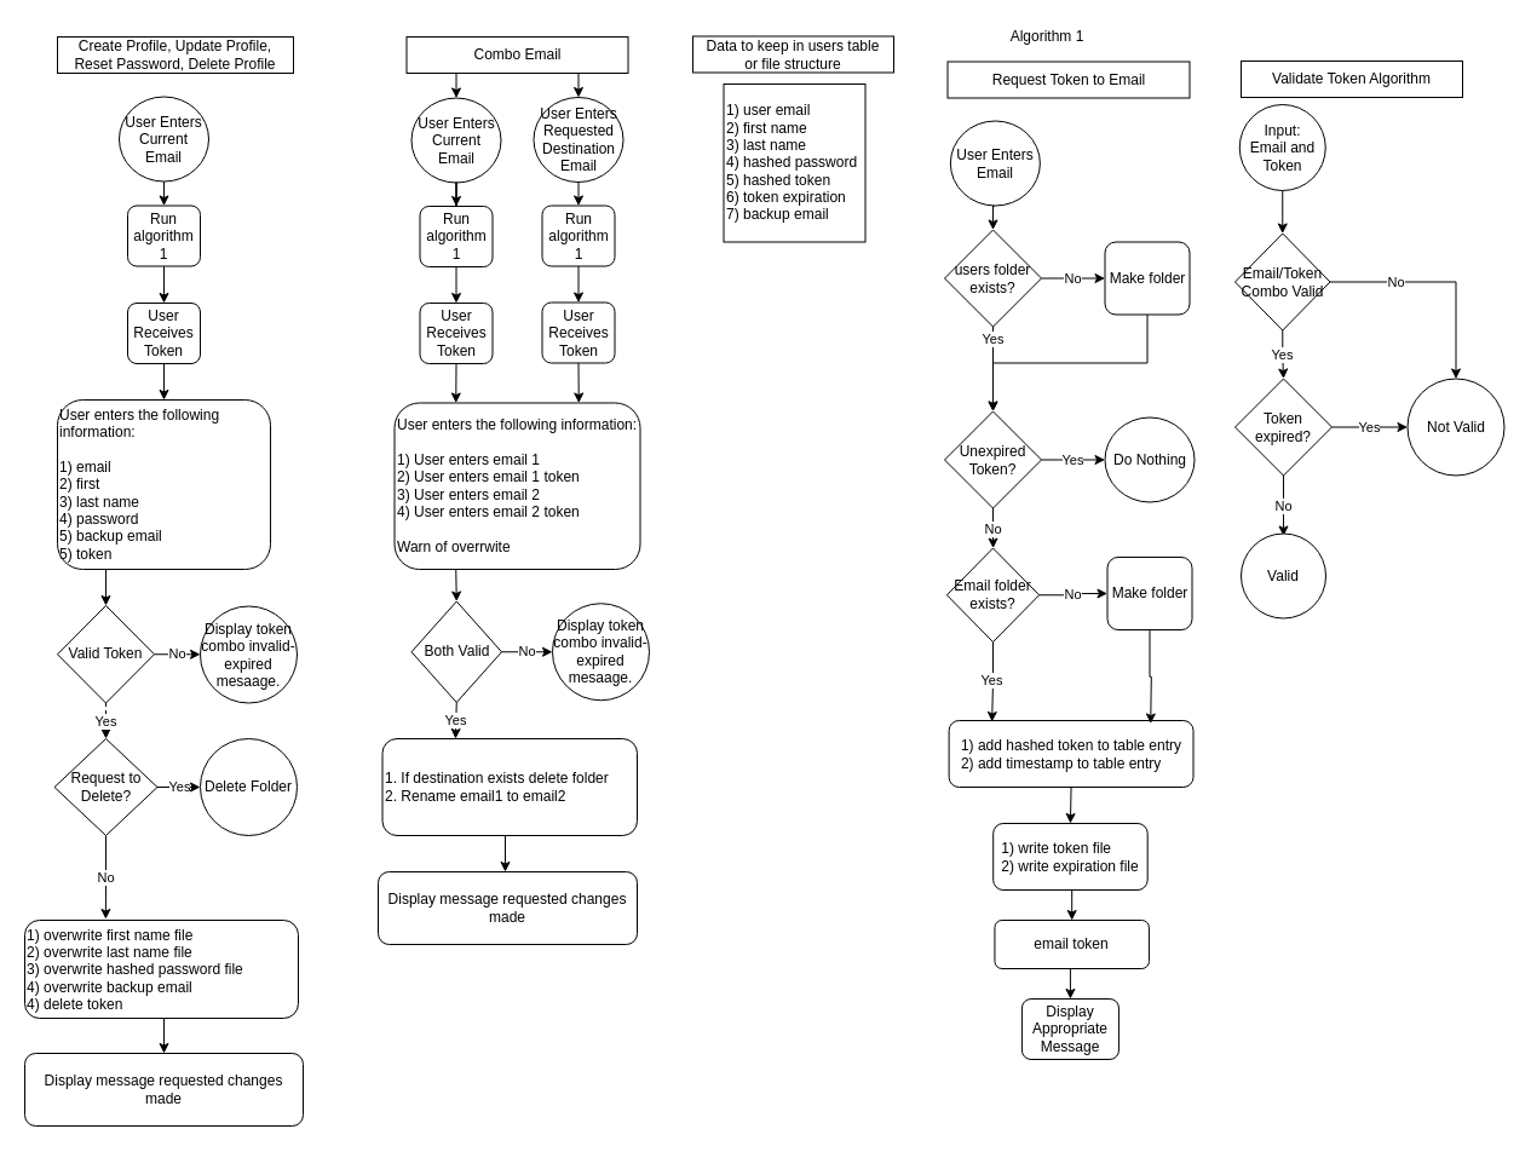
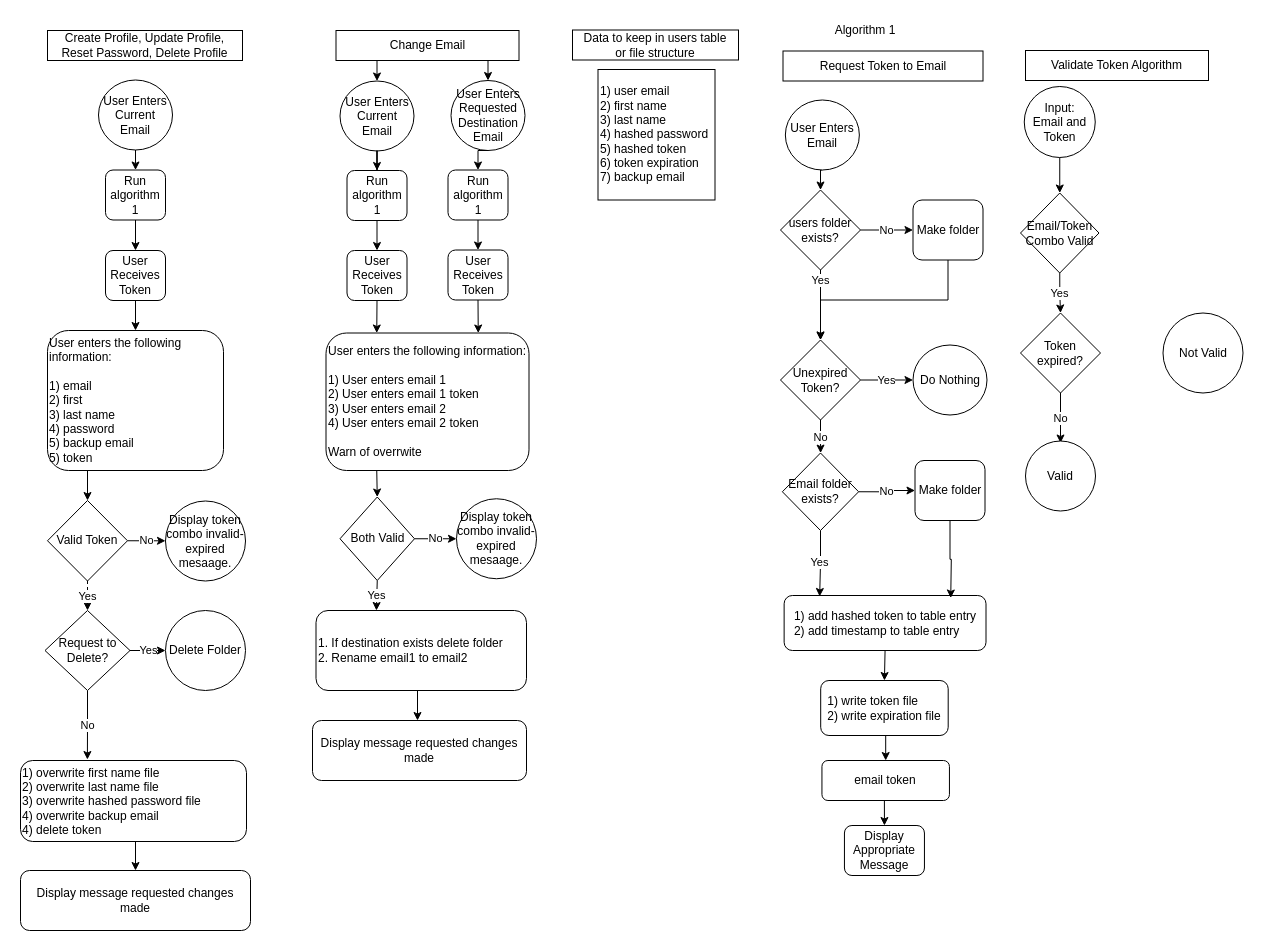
- <mxCell id="56" value="Combo Email" style="rounded=0;whiteSpace=wrap;html=1;" vertex="1" parent="1"><mxGeometry x="335.5" y="30" width="183" height="30" as="geometry" /></mxCell>
+ <mxCell id="56" value="Change Email" style="rounded=0;whiteSpace=wrap;html=1;" vertex="1" parent="1"><mxGeometry x="335.5" y="30" width="183" height="30" as="geometry" /></mxCell>
- <mxCell id="59" value="User Enters Requested Destination Email" style="ellipse;whiteSpace=wrap;html=1;" vertex="1" parent="1"><mxGeometry x="440.5" y="80" width="74" height="70" as="geometry" /></mxCell>
+ <mxCell id="59" value="User Enters Requested Destination Email" style="ellipse;whiteSpace=wrap;html=1;" vertex="1" parent="1"><mxGeometry x="450.5" y="80" width="74" height="70" as="geometry" /></mxCell>
- <mxCell id="14" value="No" style="edgeStyle=orthogonalEdgeStyle;rounded=0;orthogonalLoop=1;jettySize=auto;html=1;exitX=1;exitY=0.5;exitDx=0;exitDy=0;entryX=0.5;entryY=0;entryDx=0;entryDy=0;" parent="1" source="15" target="34" edge="1"><mxGeometry x="-0.413" relative="1" as="geometry"><mxPoint as="offset" /></mxGeometry></mxCell>
- <mxCell id="7" value="Yes" style="edgeStyle=orthogonalEdgeStyle;rounded=0;orthogonalLoop=1;jettySize=auto;html=1;exitX=1;exitY=0.5;exitDx=0;exitDy=0;entryX=0;entryY=0.5;entryDx=0;entryDy=0;" parent="1" source="8" target="34" edge="1"><mxGeometry relative="1" as="geometry" /></mxCell>
